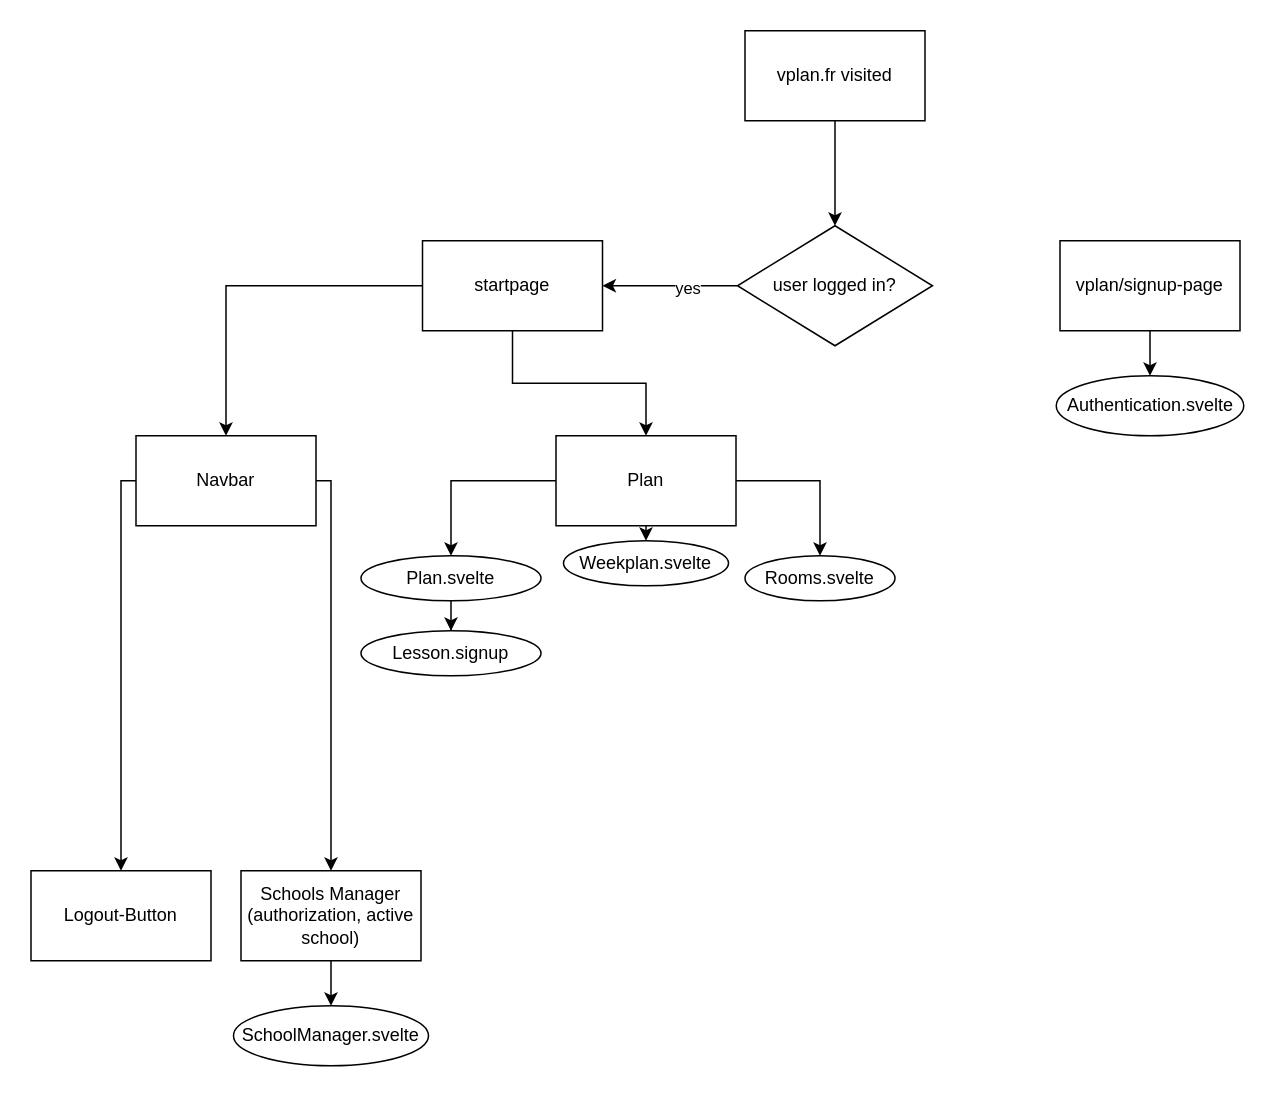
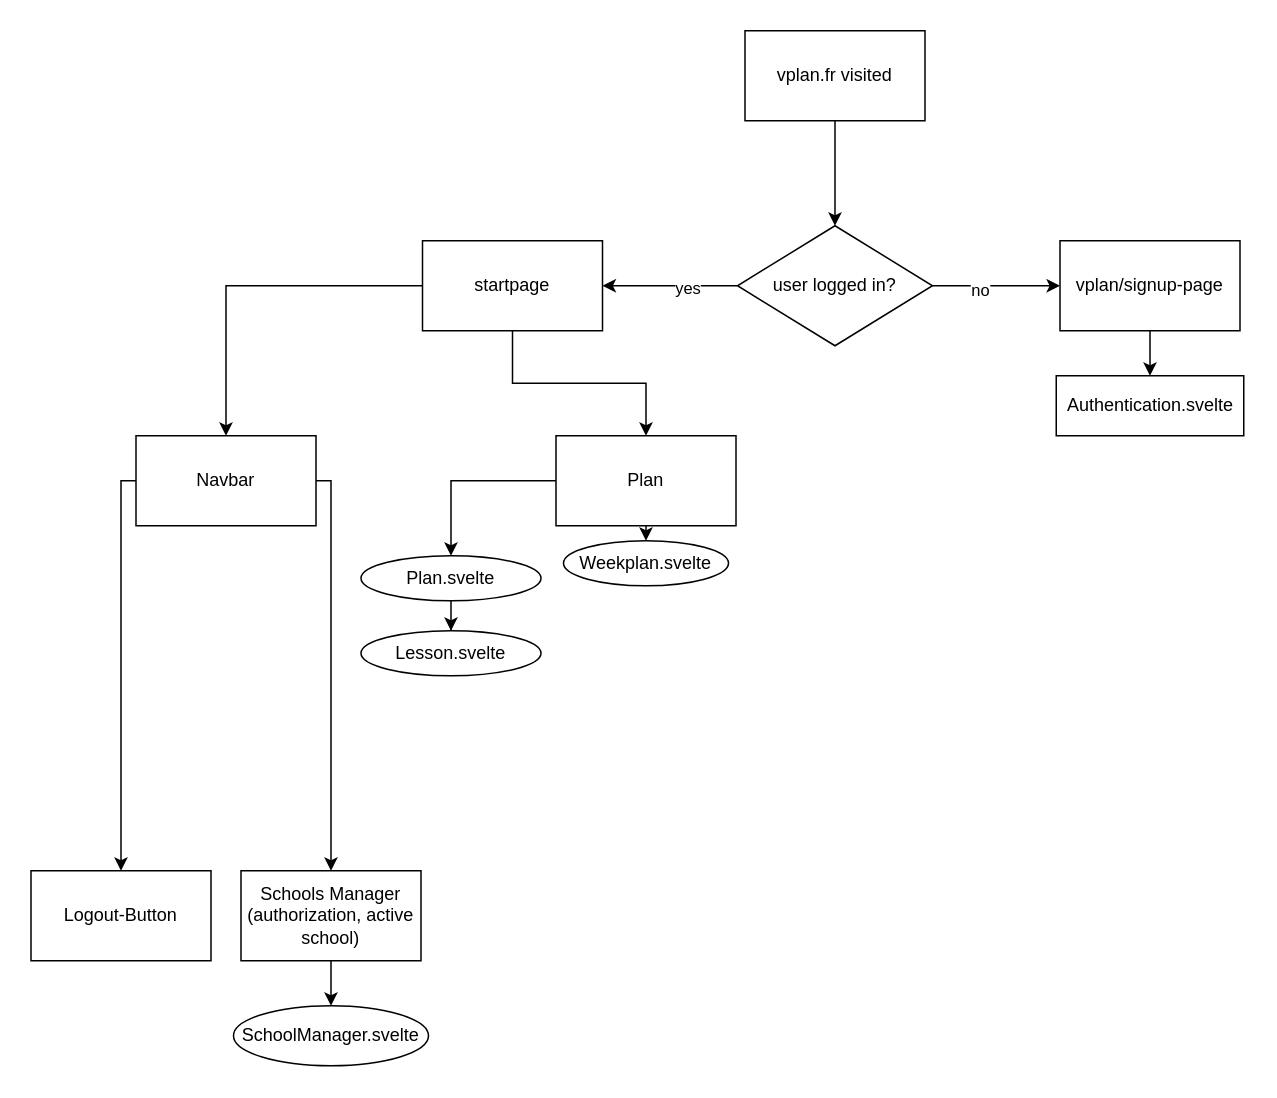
+ <mxCell id="4" value="" style="edgeStyle=orthogonalEdgeStyle;rounded=0;orthogonalLoop=1;jettySize=auto;html=1;" edge="1" parent="1" source="8" target="10"><mxGeometry relative="1" as="geometry" /></mxCell>
+ <mxCell id="5" value="no" style="edgeLabel;html=1;align=center;verticalAlign=middle;resizable=0;points=[];" vertex="1" connectable="0" parent="4"><mxGeometry x="-0.267" y="-2" relative="1" as="geometry"><mxPoint as="offset" /></mxGeometry></mxCell>
- <mxCell id="11" value="Authentication.svelte" style="ellipse;whiteSpace=wrap;html=1;rounded=0;" vertex="1" parent="1"><mxGeometry x="703.5" y="250" width="125" height="40" as="geometry" /></mxCell>
+ <mxCell id="11" value="Authentication.svelte" style="whiteSpace=wrap;html=1;rounded=0;" vertex="1" parent="1"><mxGeometry x="703.5" y="250" width="125" height="40" as="geometry" /></mxCell>
- <mxCell id="19" value="" style="edgeStyle=orthogonalEdgeStyle;rounded=0;orthogonalLoop=1;jettySize=auto;html=1;" edge="1" parent="1" source="21" target="29"><mxGeometry relative="1" as="geometry" /></mxCell>
- <mxCell id="29" value="Rooms.svelte" style="ellipse;whiteSpace=wrap;html=1;rounded=0;" vertex="1" parent="1"><mxGeometry x="496" y="370" width="100" height="30" as="geometry" /></mxCell>
- <mxCell id="28" value="Lesson.signup" style="ellipse;whiteSpace=wrap;html=1;rounded=0;" vertex="1" parent="1"><mxGeometry x="240" y="420" width="120" height="30" as="geometry" /></mxCell>
+ <mxCell id="28" value="Lesson.svelte" style="ellipse;whiteSpace=wrap;html=1;rounded=0;" vertex="1" parent="1"><mxGeometry x="240" y="420" width="120" height="30" as="geometry" /></mxCell>
